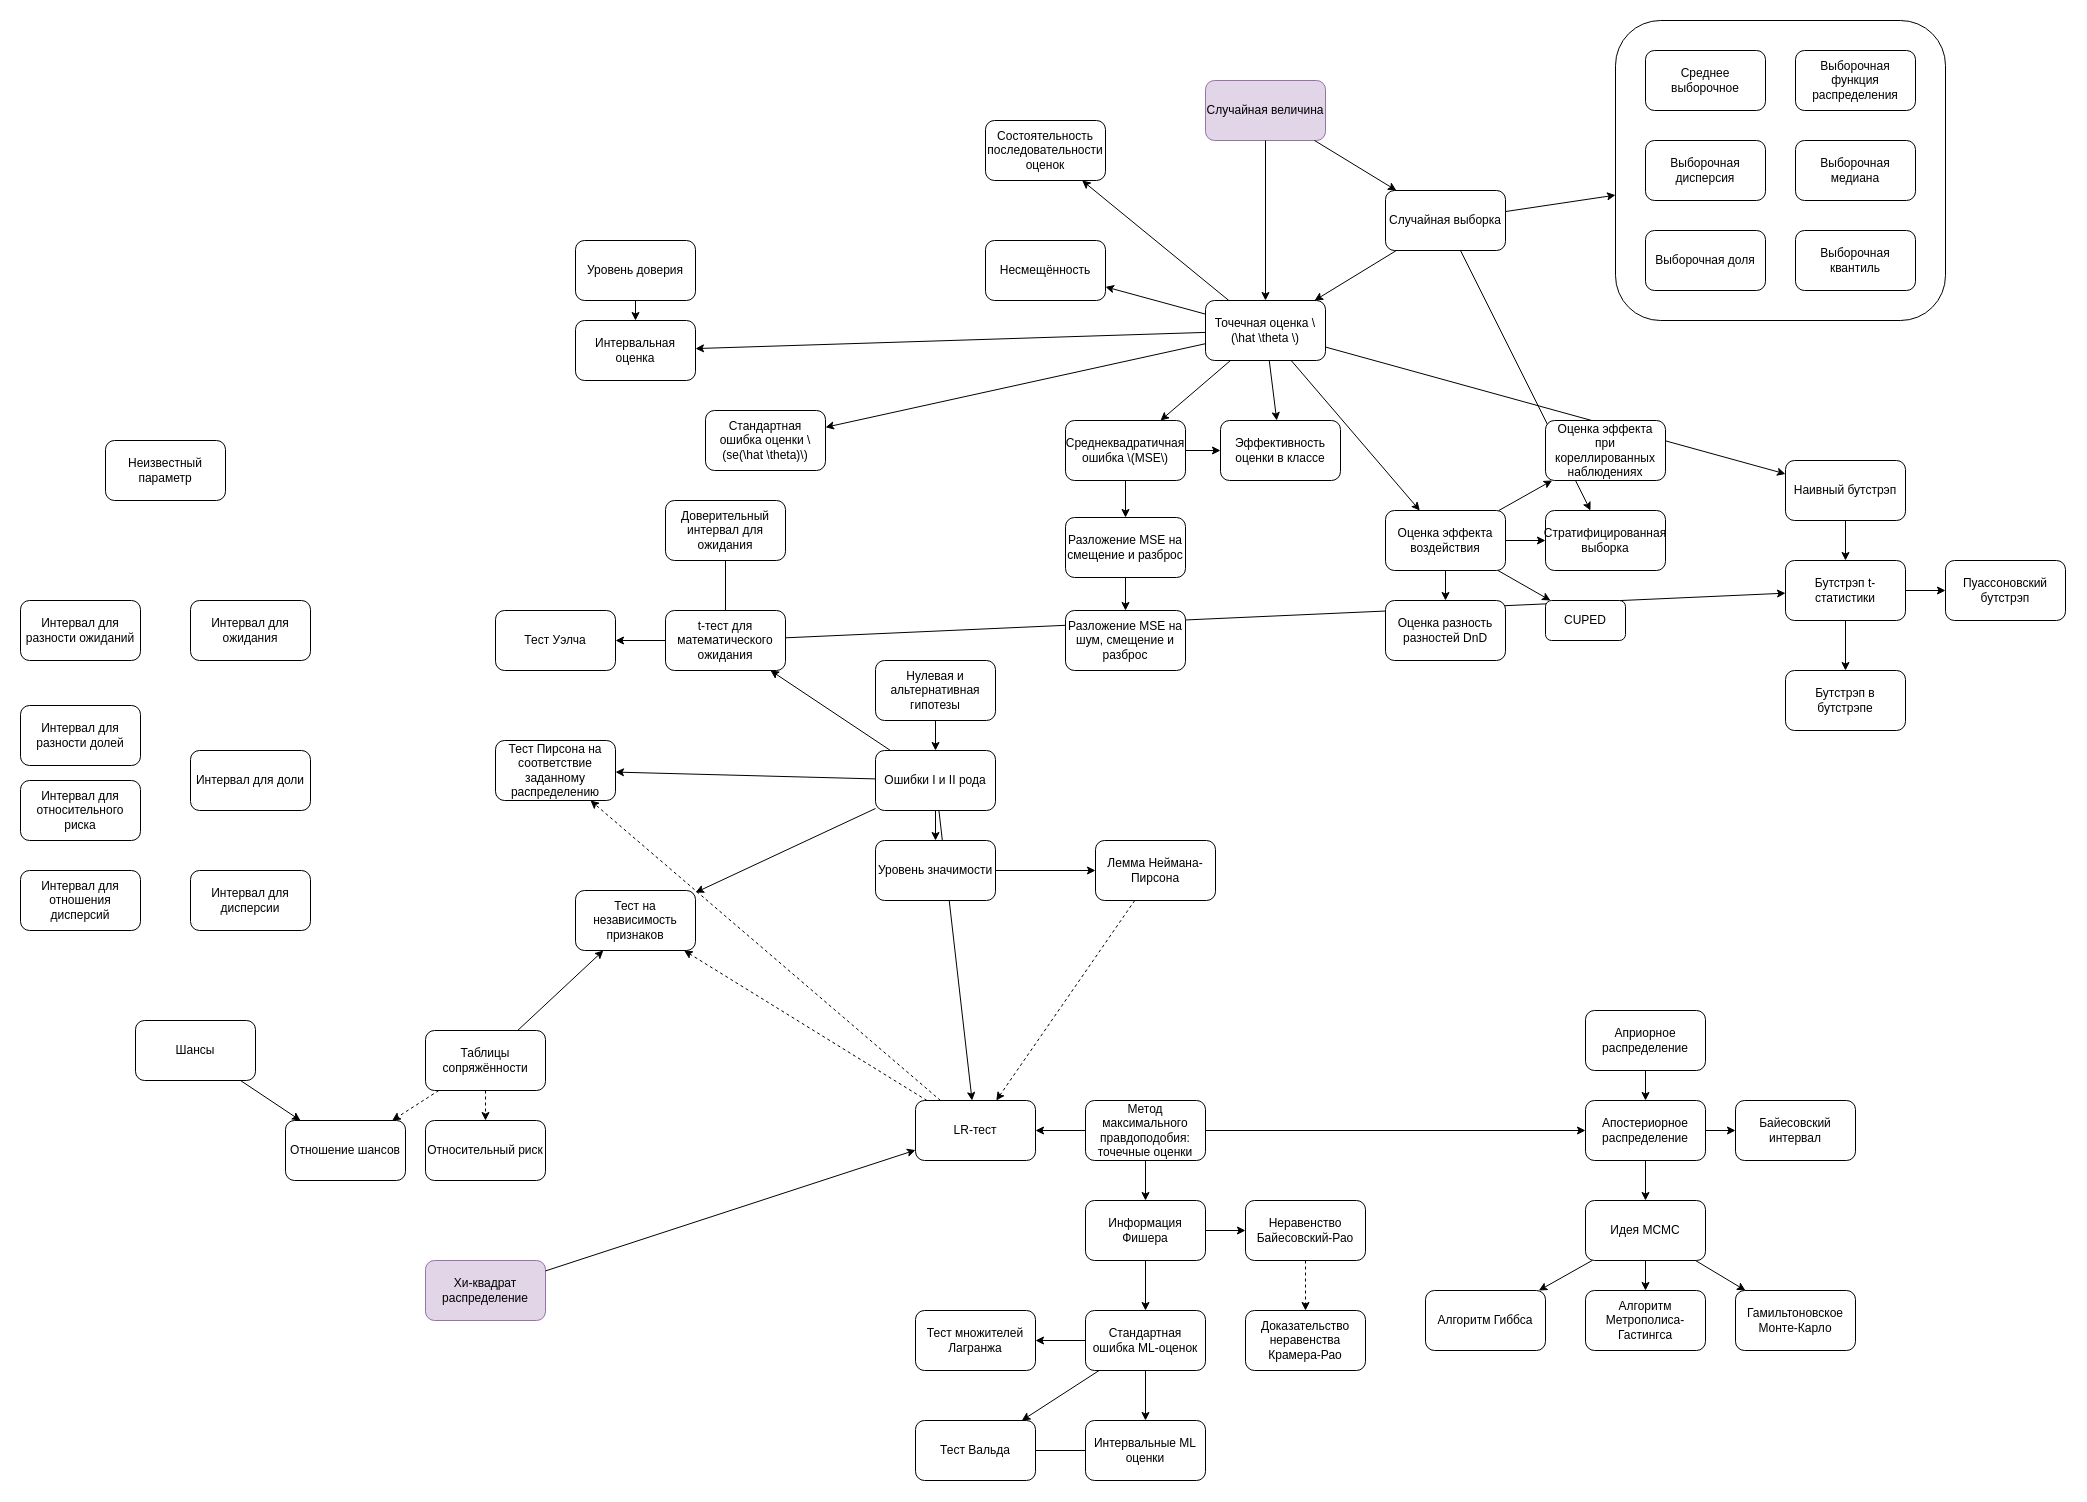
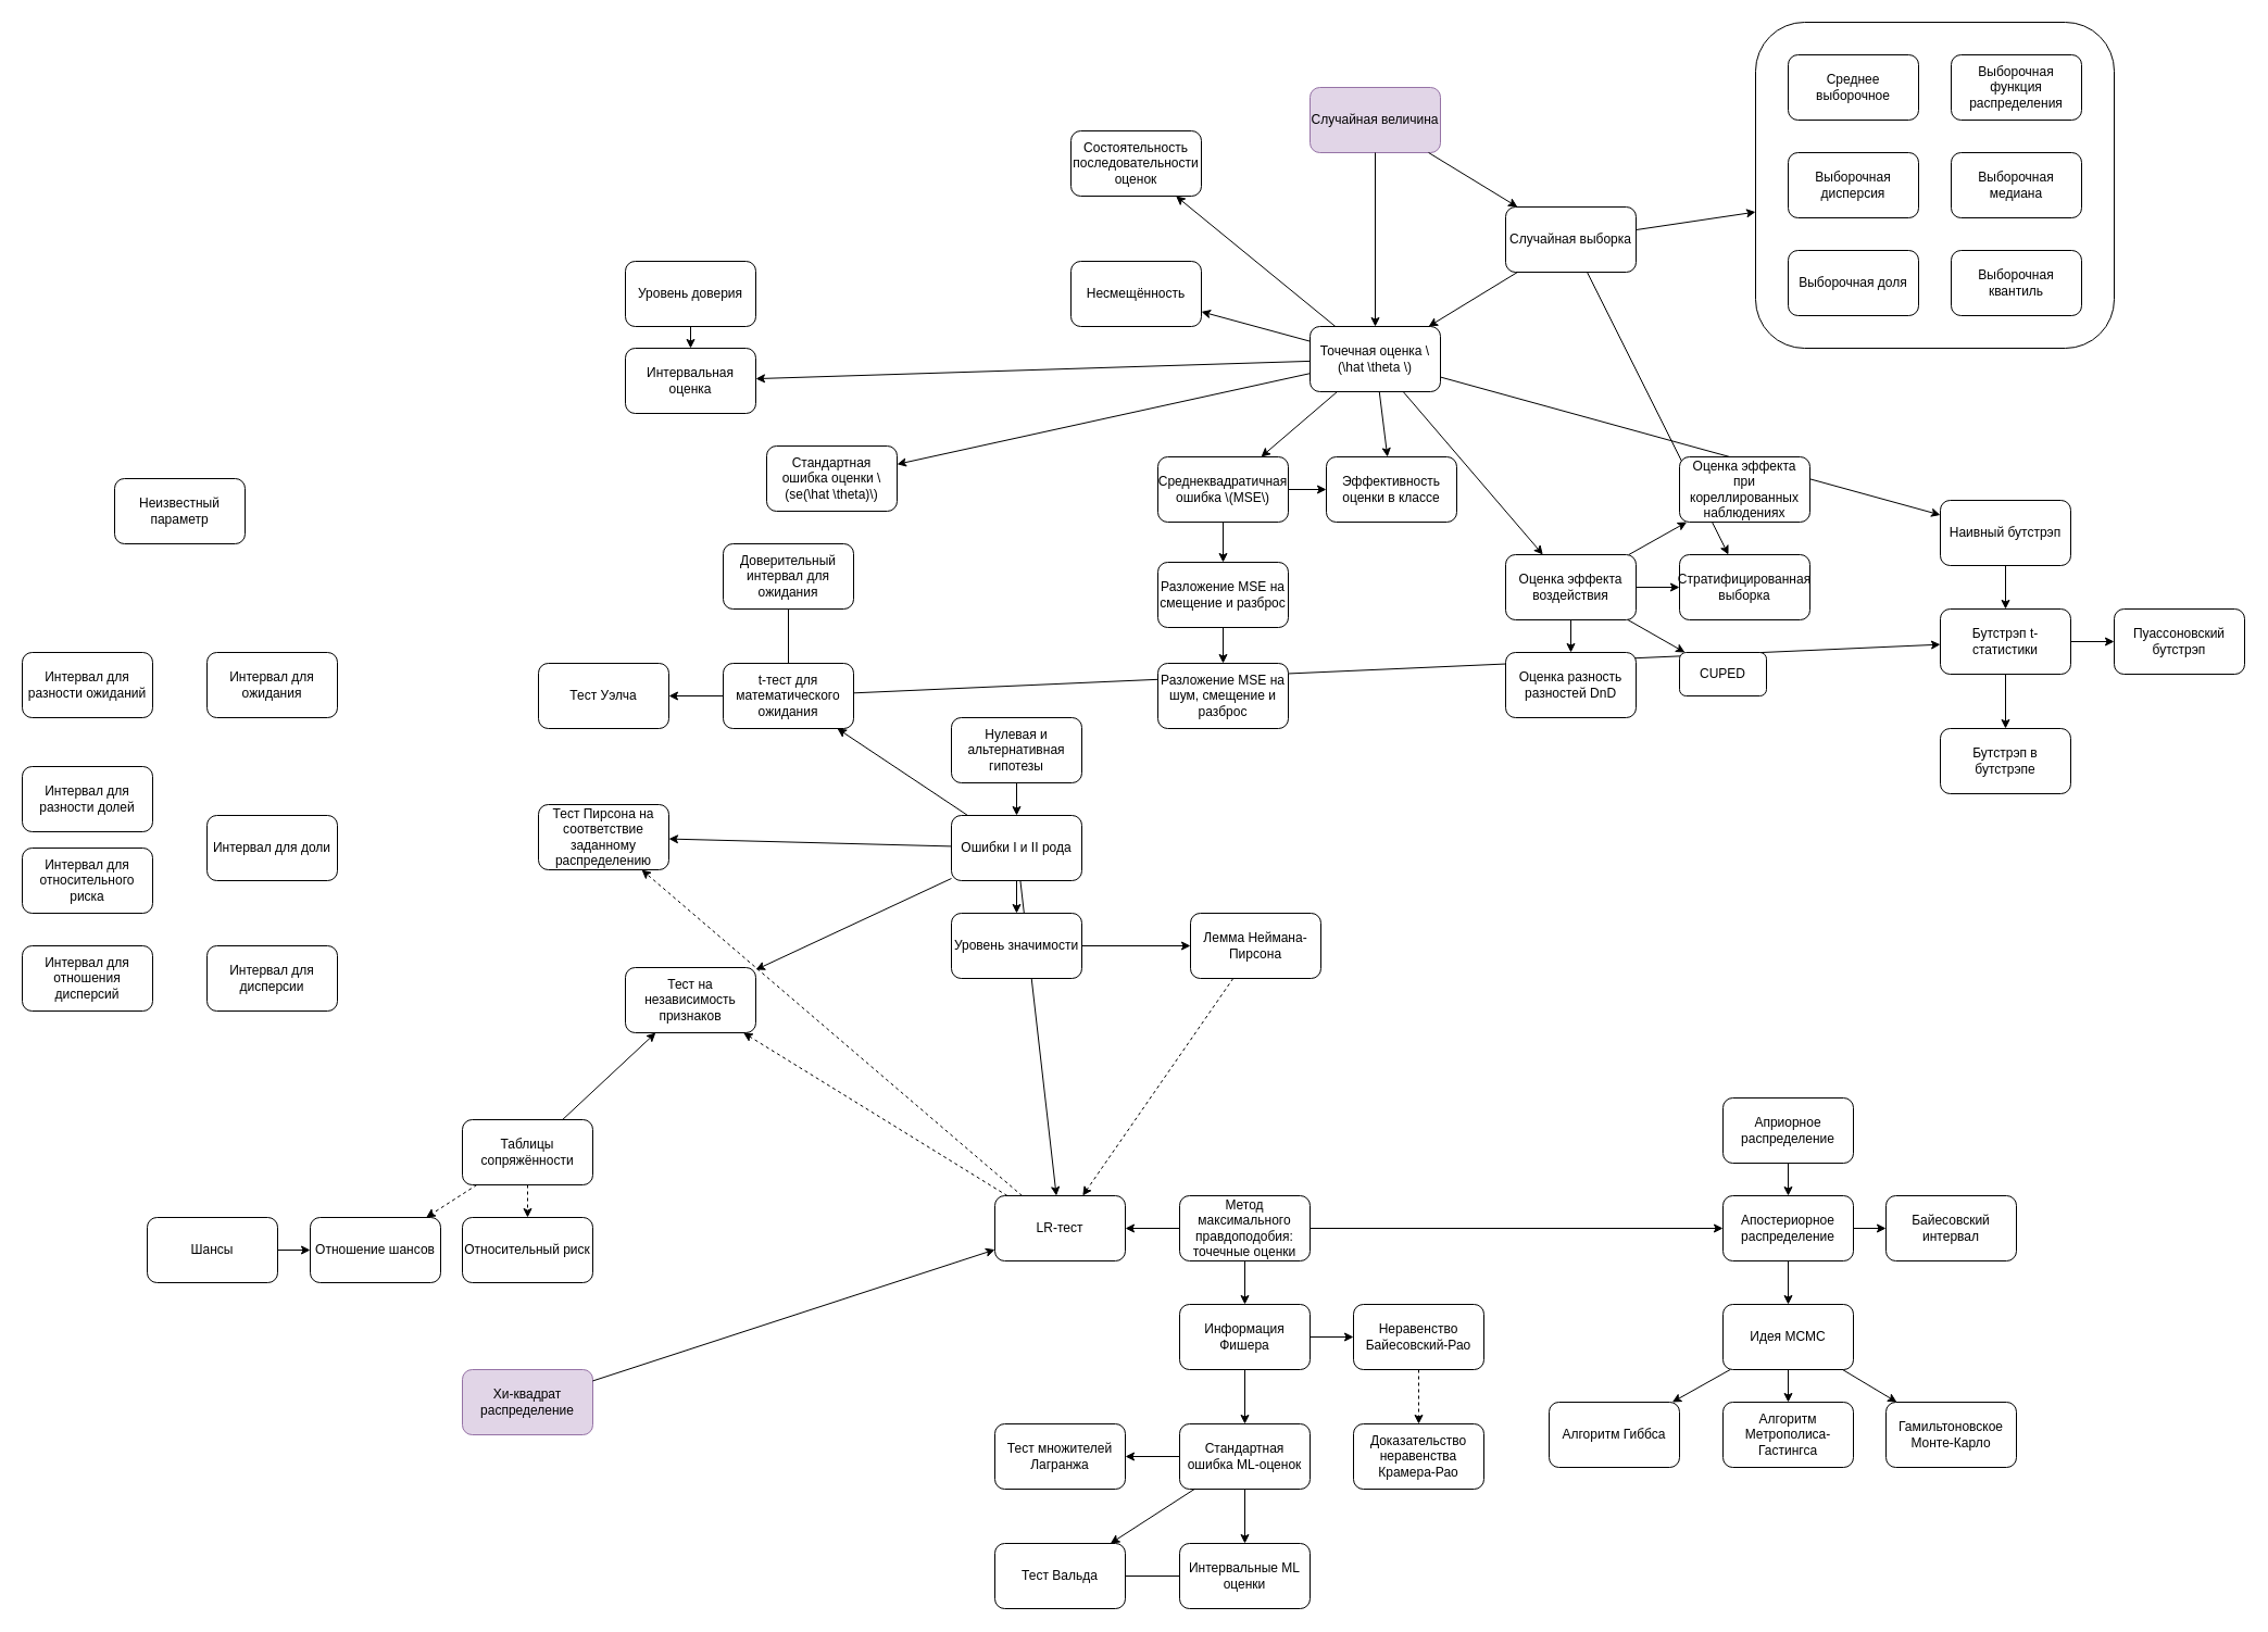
- <mxCell id="128" value="Шансы" style="rounded=1;whiteSpace=wrap;html=1;fillColor=none;" vertex="1" parent="1"><mxGeometry x="135" y="1020" width="120" height="60" as="geometry" /></mxCell>
+ <mxCell id="128" value="Шансы" style="rounded=1;whiteSpace=wrap;html=1;fillColor=none;" vertex="1" parent="1"><mxGeometry x="135" y="1120" width="120" height="60" as="geometry" /></mxCell>
